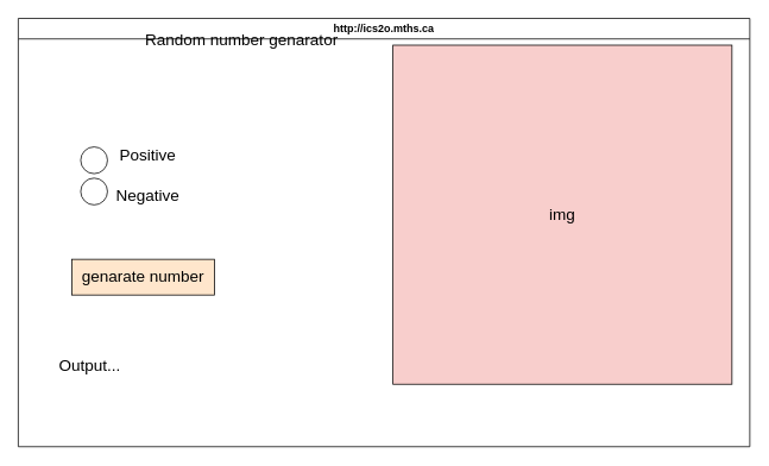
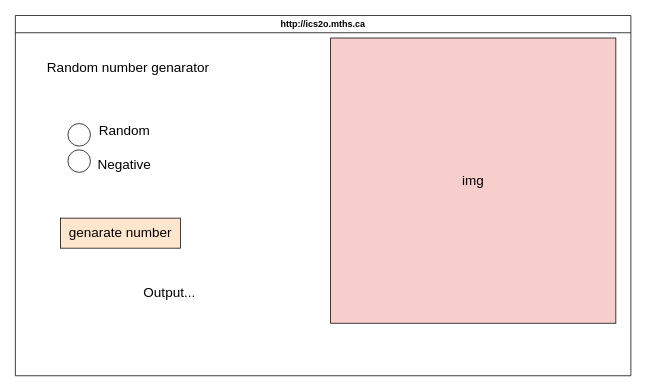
- <mxCell id="7" value="Random number genarator" style="text;html=1;align=center;verticalAlign=middle;resizable=0;points=[];autosize=1;strokeColor=none;fillColor=none;fontSize=18;" vertex="1" parent="2"><mxGeometry x="130" y="5" width="240" height="40" as="geometry" /></mxCell>
+ <mxCell id="7" value="Random number genarator" style="text;html=1;align=center;verticalAlign=middle;resizable=0;points=[];autosize=1;strokeColor=none;fillColor=none;fontSize=18;" vertex="1" parent="2"><mxGeometry x="30" y="50" width="240" height="40" as="geometry" /></mxCell>
- <mxCell id="6" value="&lt;font style=&quot;font-size: 18px;&quot;&gt;Positive&lt;/font&gt;" style="text;html=1;align=center;verticalAlign=middle;resizable=0;points=[];autosize=1;strokeColor=none;fillColor=none;" vertex="1" parent="2"><mxGeometry x="100" y="134" width="90" height="40" as="geometry" /></mxCell>
+ <mxCell id="6" value="&lt;font style=&quot;font-size: 18px;&quot;&gt;Random&lt;/font&gt;" style="text;html=1;align=center;verticalAlign=middle;resizable=0;points=[];autosize=1;strokeColor=none;fillColor=none;" vertex="1" parent="2"><mxGeometry x="100" y="134" width="90" height="40" as="geometry" /></mxCell>
- <mxCell id="10" value="Output..." style="text;html=1;align=center;verticalAlign=middle;resizable=0;points=[];autosize=1;strokeColor=none;fillColor=none;fontSize=18;" vertex="1" parent="1"><mxGeometry x="55" y="390" width="90" height="40" as="geometry" /></mxCell>
+ <mxCell id="10" value="Output..." style="text;html=1;align=center;verticalAlign=middle;resizable=0;points=[];autosize=1;strokeColor=none;fillColor=none;fontSize=18;" vertex="1" parent="1"><mxGeometry x="180" y="370" width="90" height="40" as="geometry" /></mxCell>
